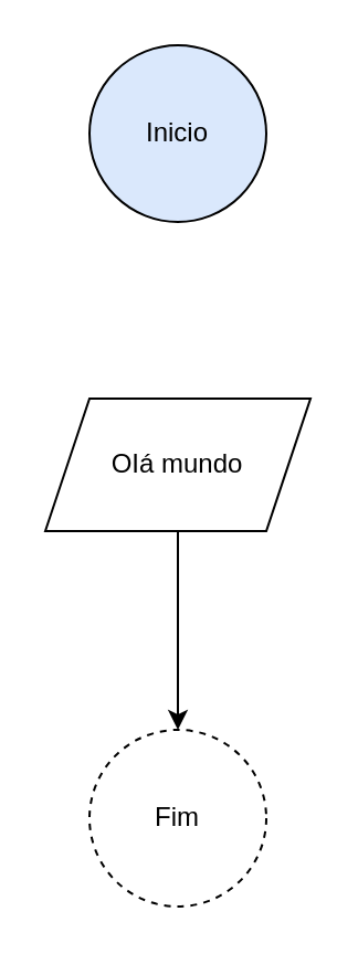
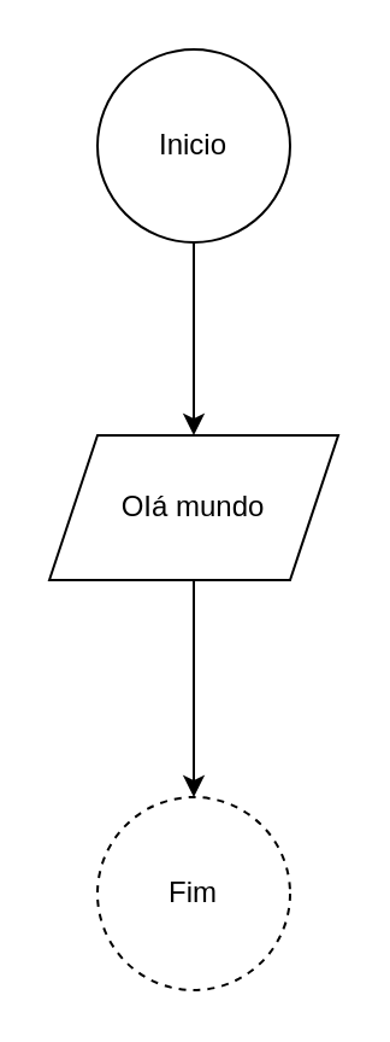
- <mxCell id="3" value="Inicio" style="ellipse;whiteSpace=wrap;html=1;aspect=fixed;fillColor=#dae8fc;" vertex="1" parent="1"><mxGeometry x="40" y="20" width="80" height="80" as="geometry" /></mxCell>
+ <mxCell id="3" value="Inicio" style="ellipse;whiteSpace=wrap;html=1;aspect=fixed;" vertex="1" parent="1"><mxGeometry x="40" y="20" width="80" height="80" as="geometry" /></mxCell>
+ <mxCell id="2" value="" style="edgeStyle=orthogonalEdgeStyle;rounded=0;orthogonalLoop=1;jettySize=auto;html=1;" edge="1" parent="1" source="3" target="5"><mxGeometry relative="1" as="geometry" /></mxCell>
